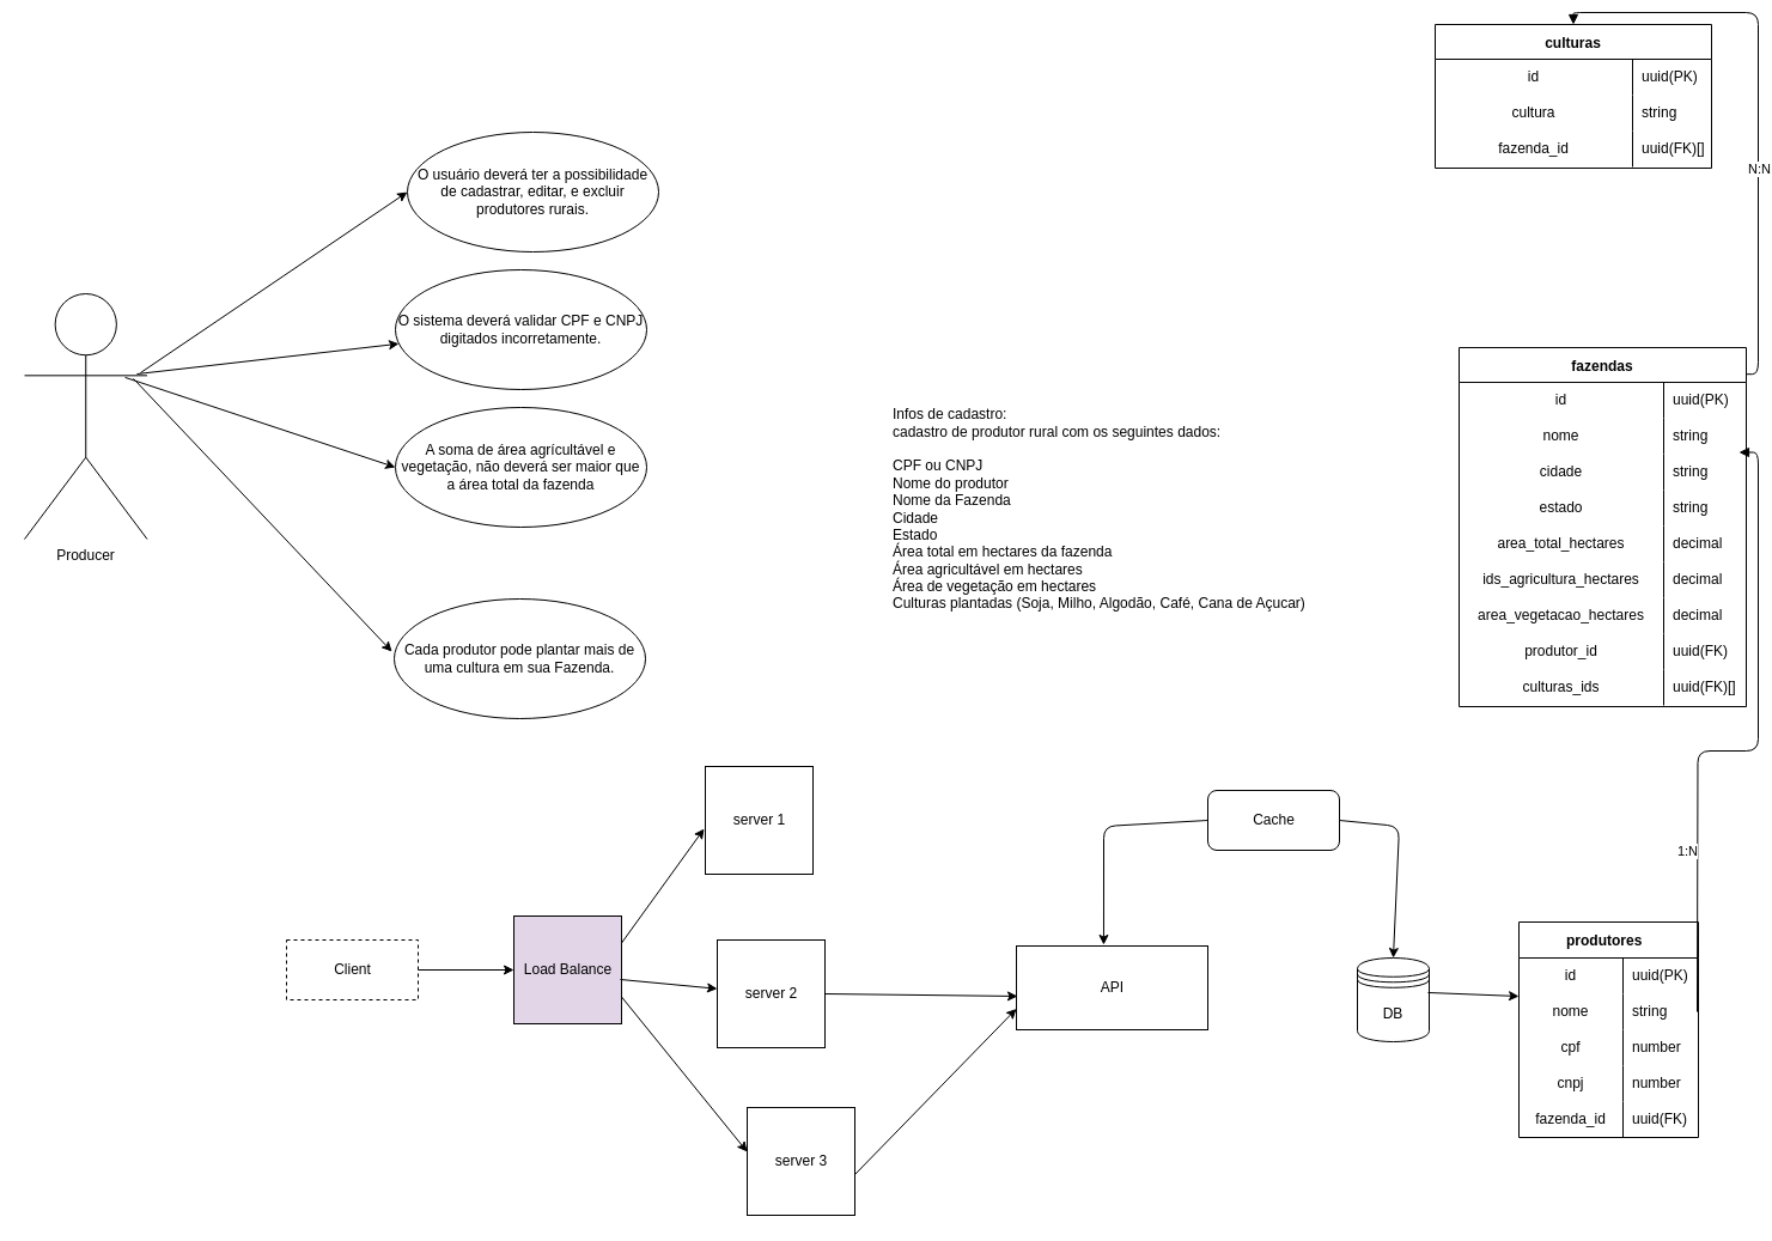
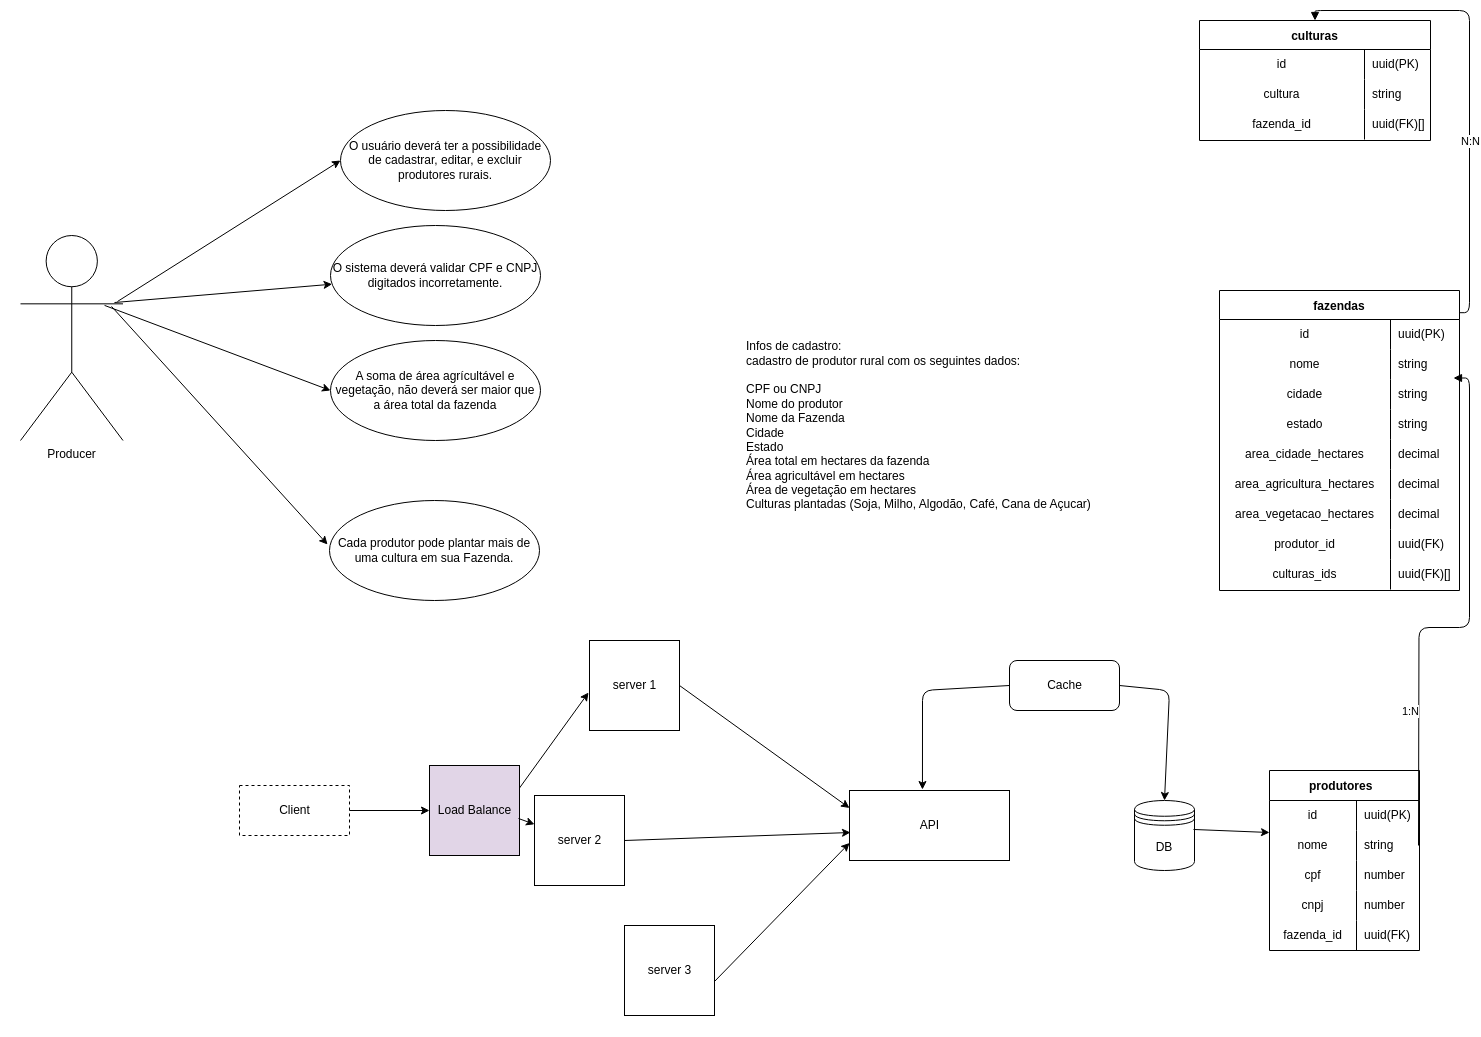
- <mxCell id="82" value="Producer" style="shape=umlActor;verticalLabelPosition=bottom;verticalAlign=top;html=1;" parent="1" vertex="1"><mxGeometry x="20" y="245" width="102.5" height="205" as="geometry" /></mxCell>
+ <mxCell id="82" value="Producer" style="shape=umlActor;verticalLabelPosition=bottom;verticalAlign=top;html=1;" parent="1" vertex="1"><mxGeometry x="20" y="235" width="102.5" height="205" as="geometry" /></mxCell>
- <mxCell id="32" value="area_total_hectares" style="shape=partialRectangle;html=1;whiteSpace=wrap;connectable=0;fillColor=none;top=0;left=0;bottom=0;right=0;overflow=hidden;" parent="31" vertex="1"><mxGeometry width="171" height="30" as="geometry"><mxRectangle width="171" height="30" as="alternateBounds" /></mxGeometry></mxCell>
+ <mxCell id="32" value="area_cidade_hectares" style="shape=partialRectangle;html=1;whiteSpace=wrap;connectable=0;fillColor=none;top=0;left=0;bottom=0;right=0;overflow=hidden;" parent="31" vertex="1"><mxGeometry width="171" height="30" as="geometry"><mxRectangle width="171" height="30" as="alternateBounds" /></mxGeometry></mxCell>
- <mxCell id="35" value="&lt;span style=&quot;text-align: left;&quot;&gt;ids_agricultura_hectares&lt;/span&gt;" style="shape=partialRectangle;html=1;whiteSpace=wrap;connectable=0;fillColor=none;top=0;left=0;bottom=0;right=0;overflow=hidden;" parent="34" vertex="1"><mxGeometry width="171" height="30" as="geometry"><mxRectangle width="171" height="30" as="alternateBounds" /></mxGeometry></mxCell>
+ <mxCell id="35" value="&lt;span style=&quot;text-align: left;&quot;&gt;area_agricultura_hectares&lt;/span&gt;" style="shape=partialRectangle;html=1;whiteSpace=wrap;connectable=0;fillColor=none;top=0;left=0;bottom=0;right=0;overflow=hidden;" parent="34" vertex="1"><mxGeometry width="171" height="30" as="geometry"><mxRectangle width="171" height="30" as="alternateBounds" /></mxGeometry></mxCell>
+ <mxCell id="75" value="" style="endArrow=classic;html=1;exitX=1;exitY=0.5;exitDx=0;exitDy=0;entryX=0;entryY=0.25;entryDx=0;entryDy=0;" parent="1" source="62" target="65" edge="1"><mxGeometry width="50" height="50" relative="1" as="geometry"><mxPoint x="859" y="770" as="sourcePoint" /><mxPoint x="909" y="720" as="targetPoint" /></mxGeometry></mxCell>
- <mxCell id="63" value="server 2" style="html=1;" parent="1" vertex="1"><mxGeometry x="599" y="785" width="90" height="90" as="geometry" /></mxCell>
+ <mxCell id="63" value="server 2" style="html=1;" parent="1" vertex="1"><mxGeometry x="534" y="795" width="90" height="90" as="geometry" /></mxCell>
- <mxCell id="74" value="" style="endArrow=classic;html=1;exitX=1;exitY=0.75;exitDx=0;exitDy=0;entryX=0;entryY=0.411;entryDx=0;entryDy=0;entryPerimeter=0;" parent="1" source="61" target="64" edge="1"><mxGeometry width="50" height="50" relative="1" as="geometry"><mxPoint x="769" y="765" as="sourcePoint" /><mxPoint x="819" y="715" as="targetPoint" /></mxGeometry></mxCell>
